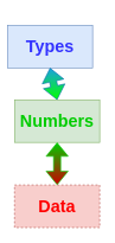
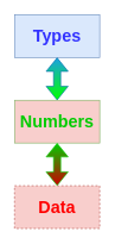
- <mxCell id="2" value="&lt;h1&gt;&lt;font color=&quot;#3333FF&quot;&gt;Types&lt;/font&gt;&lt;/h1&gt;" style="rounded=0;whiteSpace=wrap;html=1;fillColor=#dae8fc;strokeColor=#6c8ebf;" vertex="1" parent="1"><mxGeometry x="10" y="35" width="120" height="60" as="geometry" /></mxCell>
+ <mxCell id="2" value="&lt;h1&gt;&lt;font color=&quot;#3333FF&quot;&gt;Types&lt;/font&gt;&lt;/h1&gt;" style="rounded=0;whiteSpace=wrap;html=1;fillColor=#dae8fc;strokeColor=#6c8ebf;" vertex="1" parent="1"><mxGeometry x="20" y="20" width="120" height="60" as="geometry" /></mxCell>
- <mxCell id="3" value="&lt;h1&gt;&lt;font color=&quot;#00CC00&quot;&gt;Numbers&lt;/font&gt;&lt;/h1&gt;" style="rounded=0;whiteSpace=wrap;html=1;fillColor=#d5e8d4;strokeColor=#82b366;" vertex="1" parent="1"><mxGeometry x="20" y="140" width="120" height="60" as="geometry" /></mxCell>
+ <mxCell id="3" value="&lt;h1&gt;&lt;font color=&quot;#00CC00&quot;&gt;Numbers&lt;/font&gt;&lt;/h1&gt;" style="rounded=0;whiteSpace=wrap;html=1;fillColor=#f8cecc;strokeColor=#82b366;" vertex="1" parent="1"><mxGeometry x="20" y="140" width="120" height="60" as="geometry" /></mxCell>
